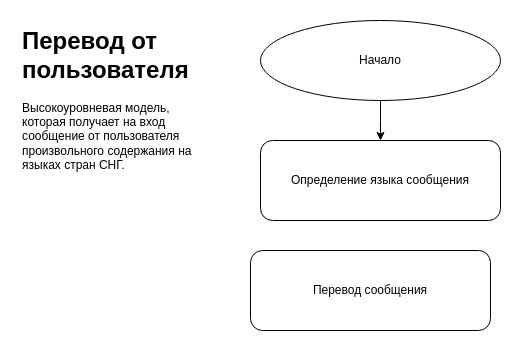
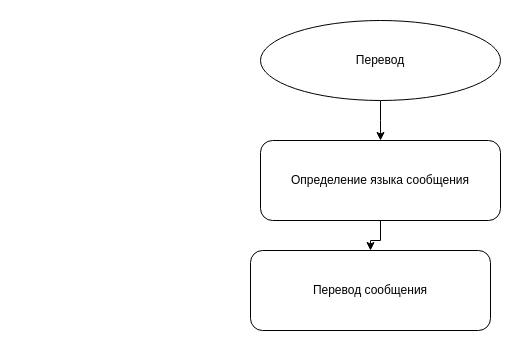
- <mxCell id="3" value="Начало" style="ellipse;whiteSpace=wrap;html=1;" parent="1" vertex="1"><mxGeometry x="260" y="20" width="240" height="80" as="geometry" /></mxCell>
+ <mxCell id="3" value="Перевод" style="ellipse;whiteSpace=wrap;html=1;" parent="1" vertex="1"><mxGeometry x="260" y="20" width="240" height="80" as="geometry" /></mxCell>
- <mxCell id="7" value="&lt;h1 style=&quot;margin-top: 0px;&quot;&gt;Перевод от пользователя&lt;/h1&gt;&lt;p&gt;Высокоуровневая модель, которая получает на вход сообщение от пользователя произвольного содержания на языках стран СНГ.&lt;/p&gt;" style="text;html=1;whiteSpace=wrap;overflow=hidden;rounded=0;" parent="1" vertex="1"><mxGeometry x="20" y="20" width="180" height="160" as="geometry" /></mxCell>
+ <mxCell id="4" style="edgeStyle=orthogonalEdgeStyle;rounded=0;orthogonalLoop=1;jettySize=auto;html=1;" parent="1" source="5" target="6" edge="1"><mxGeometry relative="1" as="geometry" /></mxCell>
